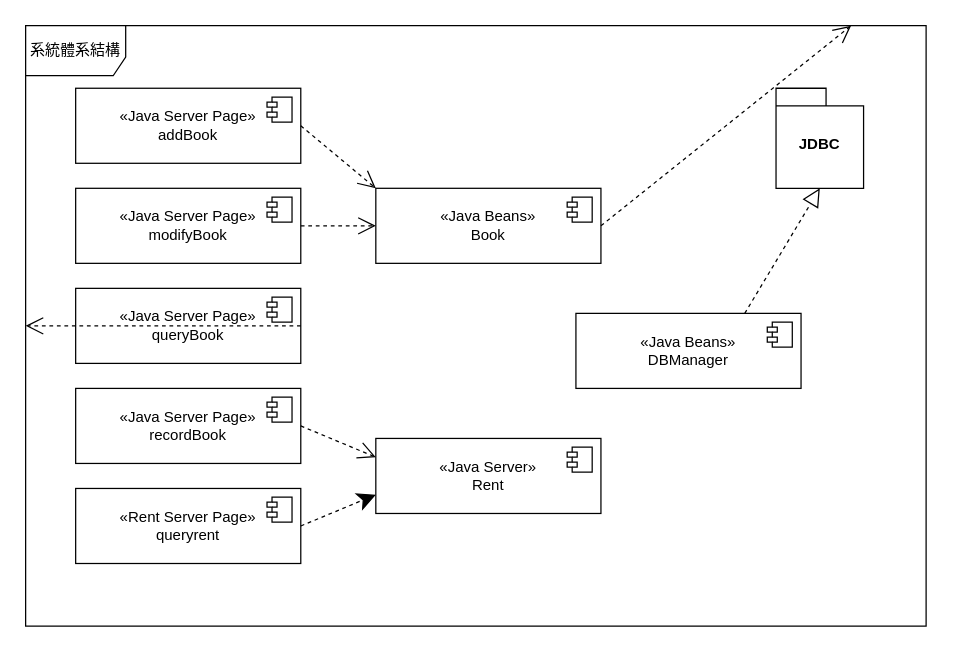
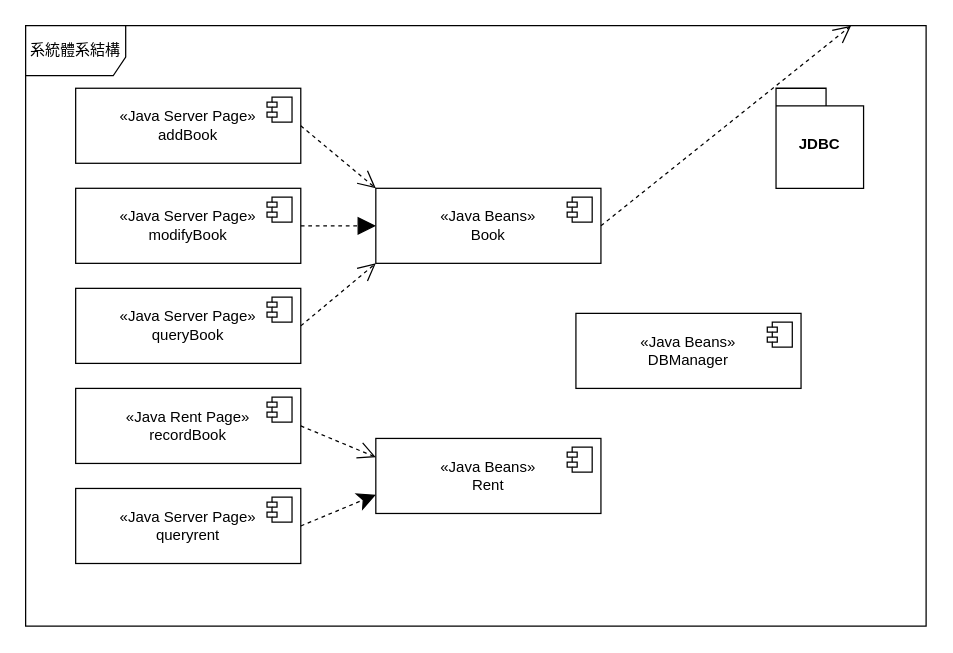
- <mxCell id="21" value="" style="endArrow=open;endSize=12;dashed=1;html=1;rounded=0;exitX=1;exitY=0.5;exitDx=0;exitDy=0;entryX=0;entryY=0.5;entryDx=0;entryDy=0;" edge="1" parent="1" source="5" target="13"><mxGeometry x="-0.213" y="26" width="160" relative="1" as="geometry"><mxPoint x="250" y="110" as="sourcePoint" /><mxPoint x="310" y="160" as="targetPoint" /><mxPoint as="offset" /></mxGeometry></mxCell>
+ <mxCell id="21" value="" style="endArrow=block;endSize=12;dashed=1;html=1;rounded=0;exitX=1;exitY=0.5;exitDx=0;exitDy=0;entryX=0;entryY=0.5;entryDx=0;entryDy=0;" edge="1" parent="1" source="5" target="13"><mxGeometry x="-0.213" y="26" width="160" relative="1" as="geometry"><mxPoint x="250" y="110" as="sourcePoint" /><mxPoint x="310" y="160" as="targetPoint" /><mxPoint as="offset" /></mxGeometry></mxCell>
- <mxCell id="26" value="" style="endArrow=block;dashed=1;endFill=0;endSize=12;html=1;rounded=0;entryX=0.5;entryY=1;entryDx=0;entryDy=0;entryPerimeter=0;exitX=0.75;exitY=0;exitDx=0;exitDy=0;" edge="1" parent="1" source="17" target="19"><mxGeometry width="160" relative="1" as="geometry"><mxPoint x="310" y="370" as="sourcePoint" /><mxPoint x="470" y="370" as="targetPoint" /></mxGeometry></mxCell>
- <mxCell id="22" value="" style="endArrow=open;endSize=12;dashed=1;html=1;rounded=0;exitX=1;exitY=0.5;exitDx=0;exitDy=0;" edge="1" parent="1" source="7" target="4"><mxGeometry x="-0.213" y="26" width="160" relative="1" as="geometry"><mxPoint x="250" y="190" as="sourcePoint" /><mxPoint x="310" y="190" as="targetPoint" /><mxPoint as="offset" /></mxGeometry></mxCell>
+ <mxCell id="22" value="" style="endArrow=open;endSize=12;dashed=1;html=1;rounded=0;exitX=1;exitY=0.5;exitDx=0;exitDy=0;entryX=0;entryY=1;entryDx=0;entryDy=0;" edge="1" parent="1" source="7" target="13"><mxGeometry x="-0.213" y="26" width="160" relative="1" as="geometry"><mxPoint x="250" y="190" as="sourcePoint" /><mxPoint x="310" y="190" as="targetPoint" /><mxPoint as="offset" /></mxGeometry></mxCell>
- <mxCell id="9" value="«Java Server Page»&lt;br&gt;recordBook" style="html=1;dropTarget=0;whiteSpace=wrap;" vertex="1" parent="1"><mxGeometry x="60" y="310" width="180" height="60" as="geometry" /></mxCell>
+ <mxCell id="9" value="«Java Rent Page»&lt;br&gt;recordBook" style="html=1;dropTarget=0;whiteSpace=wrap;" vertex="1" parent="1"><mxGeometry x="60" y="310" width="180" height="60" as="geometry" /></mxCell>
- <mxCell id="15" value="«Java Server»&lt;br&gt;Rent" style="html=1;dropTarget=0;whiteSpace=wrap;" vertex="1" parent="1"><mxGeometry x="300" y="350" width="180" height="60" as="geometry" /></mxCell>
+ <mxCell id="15" value="«Java Beans»&lt;br&gt;Rent" style="html=1;dropTarget=0;whiteSpace=wrap;" vertex="1" parent="1"><mxGeometry x="300" y="350" width="180" height="60" as="geometry" /></mxCell>
- <mxCell id="11" value="«Rent Server Page»&lt;br&gt;queryrent" style="html=1;dropTarget=0;whiteSpace=wrap;" vertex="1" parent="1"><mxGeometry x="60" y="390" width="180" height="60" as="geometry" /></mxCell>
+ <mxCell id="11" value="«Java Server Page»&lt;br&gt;queryrent" style="html=1;dropTarget=0;whiteSpace=wrap;" vertex="1" parent="1"><mxGeometry x="60" y="390" width="180" height="60" as="geometry" /></mxCell>
